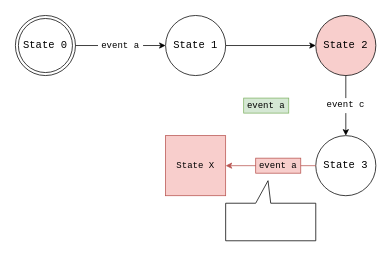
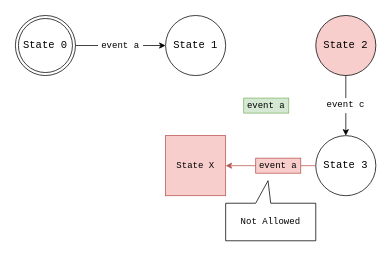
- <mxCell id="7" value="" style="endArrow=classic;html=1;strokeColor=#000000;strokeWidth=1;fontFamily=Courier New;fontSize=14;fontColor=#000000;exitX=1;exitY=0.5;" edge="1" parent="1" source="3" target="4"><mxGeometry width="50" height="50" relative="1" as="geometry"><mxPoint x="90" y="240" as="sourcePoint" /><mxPoint x="140" y="190" as="targetPoint" /></mxGeometry></mxCell>
+ <mxCell id="16" value="Not Allowed" style="text;html=1;strokeColor=none;fillColor=none;align=center;verticalAlign=middle;whiteSpace=wrap;fontFamily=Courier New;fontSize=12;fontColor=#000000;" vertex="1" parent="1"><mxGeometry x="315" y="285" width="90" height="20" as="geometry" /></mxCell>
